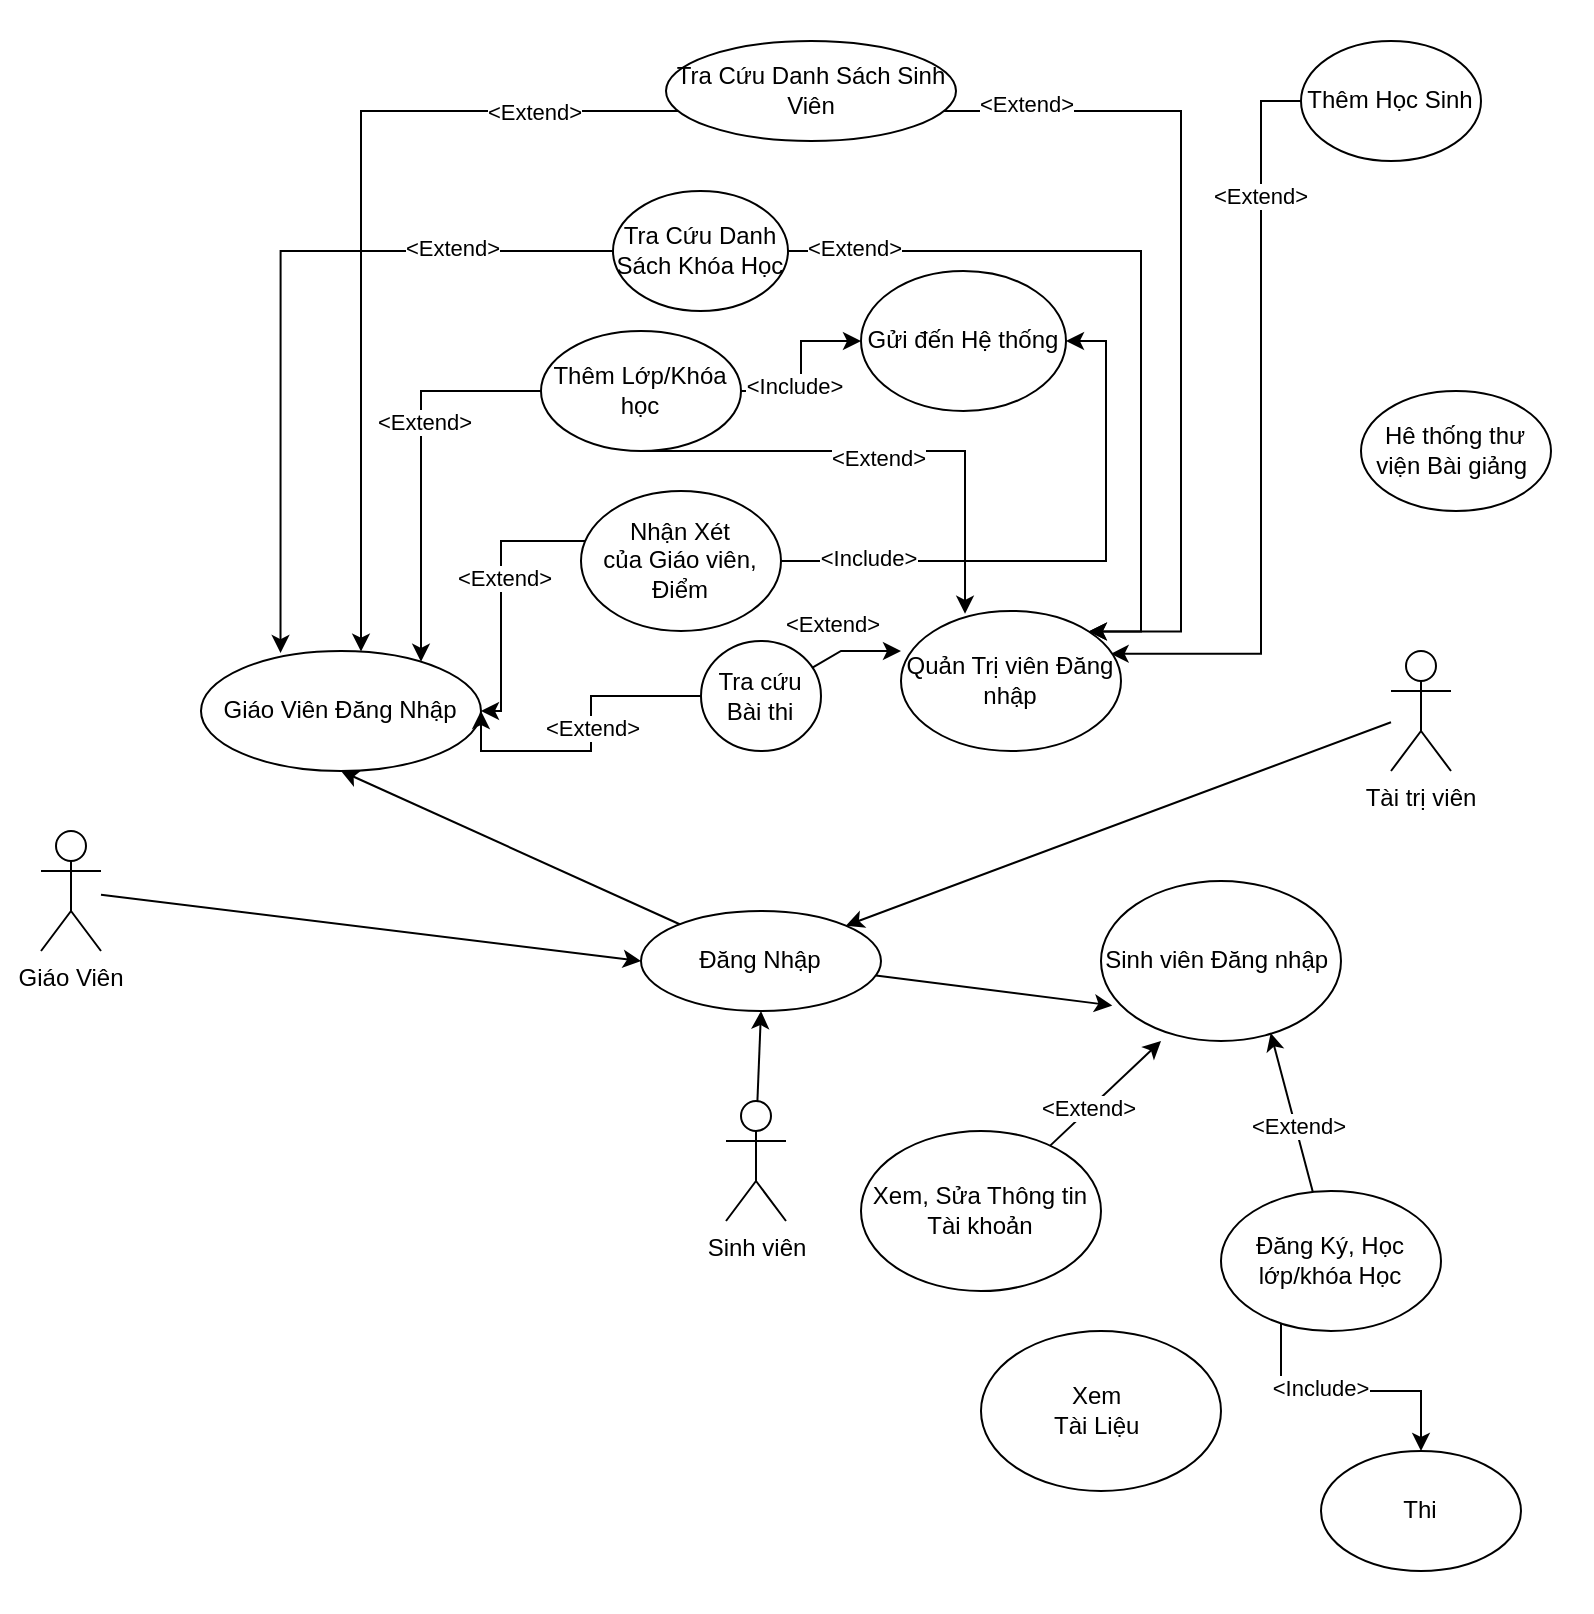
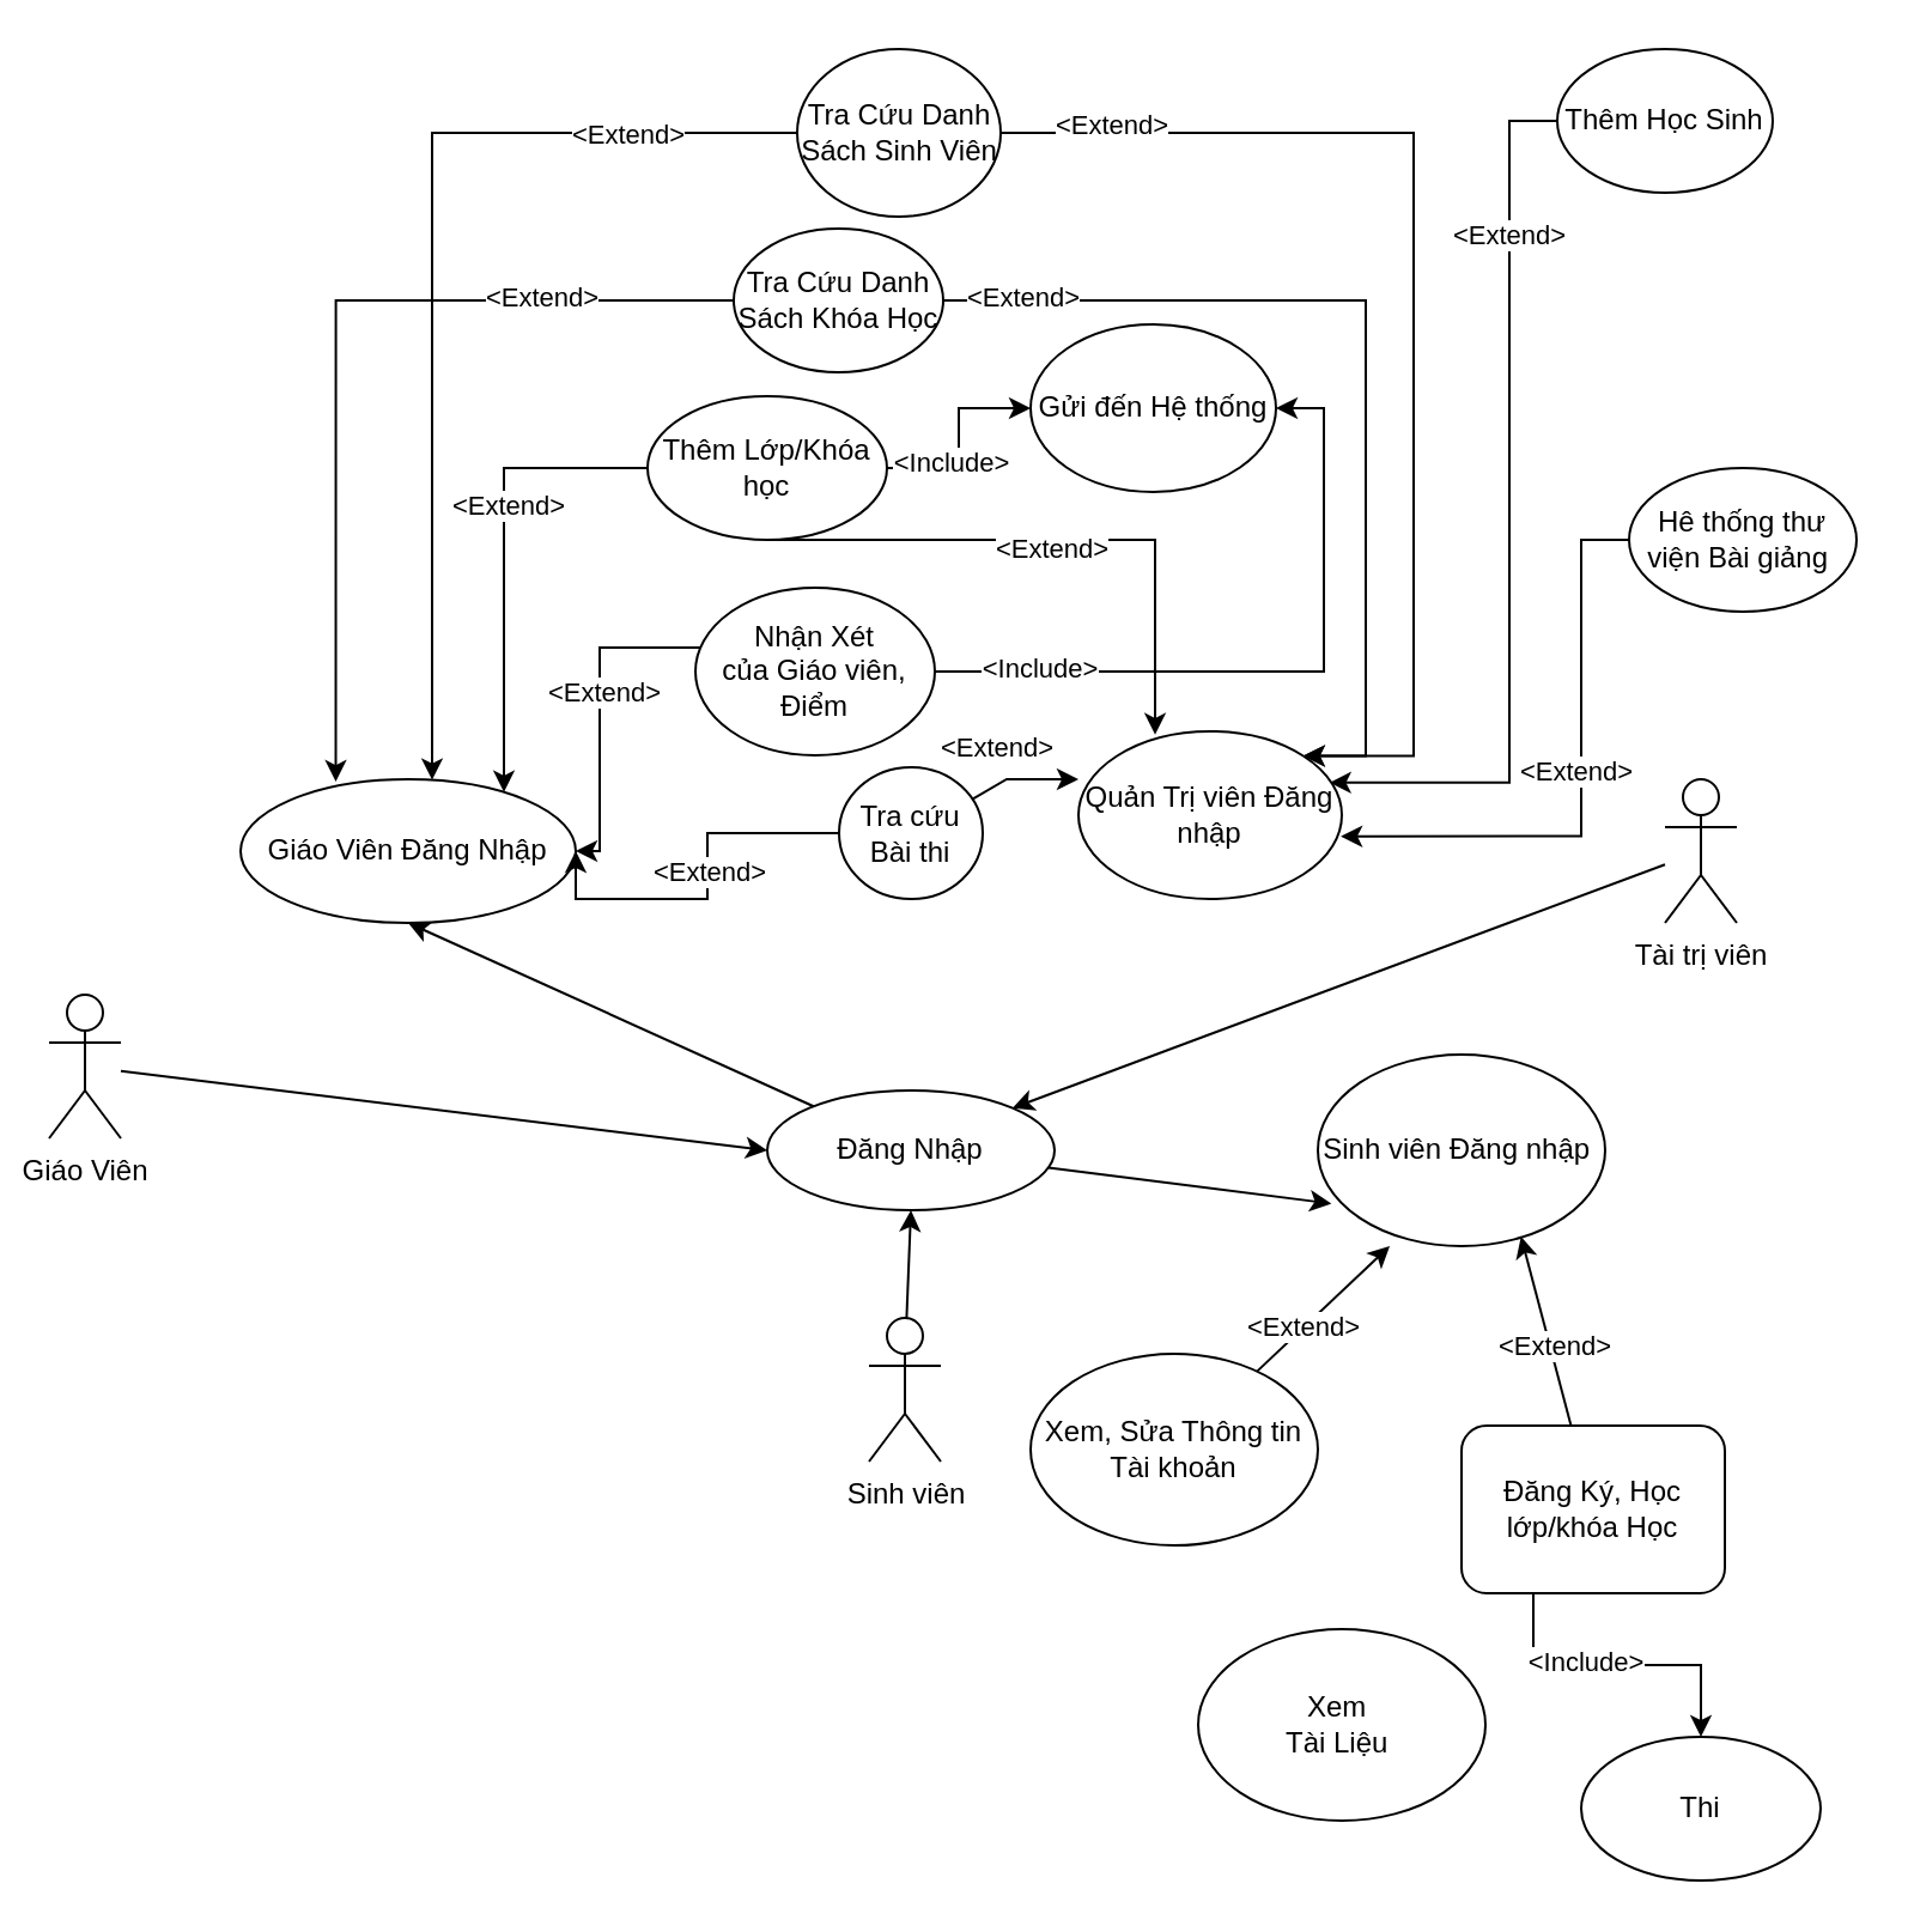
- <mxCell id="12" value="Tra Cứu Danh Sách Sinh Viên" style="ellipse;whiteSpace=wrap;html=1;" vertex="1" parent="1"><mxGeometry x="332.5" y="20" width="145" height="50" as="geometry" /></mxCell>
+ <mxCell id="12" value="Tra Cứu Danh Sách Sinh Viên" style="ellipse;whiteSpace=wrap;html=1;" vertex="1" parent="1"><mxGeometry x="332.5" y="20" width="85" height="70" as="geometry" /></mxCell>
+ <mxCell id="36" style="edgeStyle=orthogonalEdgeStyle;rounded=0;orthogonalLoop=1;jettySize=auto;html=1;entryX=0.996;entryY=0.626;entryDx=0;entryDy=0;entryPerimeter=0;" edge="1" parent="1" source="38" target="50"><mxGeometry relative="1" as="geometry"><Array as="points"><mxPoint x="660" y="225" /><mxPoint x="660" y="349" /></Array></mxGeometry></mxCell>
+ <mxCell id="37" value="&amp;lt;Extend&amp;gt;" style="edgeLabel;html=1;align=center;verticalAlign=middle;resizable=0;points=[];" vertex="1" connectable="0" parent="36"><mxGeometry x="-0.047" y="-3" relative="1" as="geometry"><mxPoint as="offset" /></mxGeometry></mxCell>
- <mxCell id="43" value="Đăng Ký, Học lớp/khóa Học" style="ellipse;whiteSpace=wrap;html=1;" vertex="1" parent="1"><mxGeometry x="610" y="595" width="110" height="70" as="geometry" /></mxCell>
+ <mxCell id="43" value="Đăng Ký, Học lớp/khóa Học" style="whiteSpace=wrap;html=1;rounded=1;" vertex="1" parent="1"><mxGeometry x="610" y="595" width="110" height="70" as="geometry" /></mxCell>
- <mxCell id="51" value="Xem&amp;nbsp;&lt;br&gt;Tài Liệu&amp;nbsp;" style="ellipse;whiteSpace=wrap;html=1;" vertex="1" parent="1"><mxGeometry x="490" y="665" width="120" height="80" as="geometry" /></mxCell>
+ <mxCell id="51" value="Xem&amp;nbsp;&lt;br&gt;Tài Liệu&amp;nbsp;" style="ellipse;whiteSpace=wrap;html=1;" vertex="1" parent="1"><mxGeometry x="500" y="680" width="120" height="80" as="geometry" /></mxCell>
